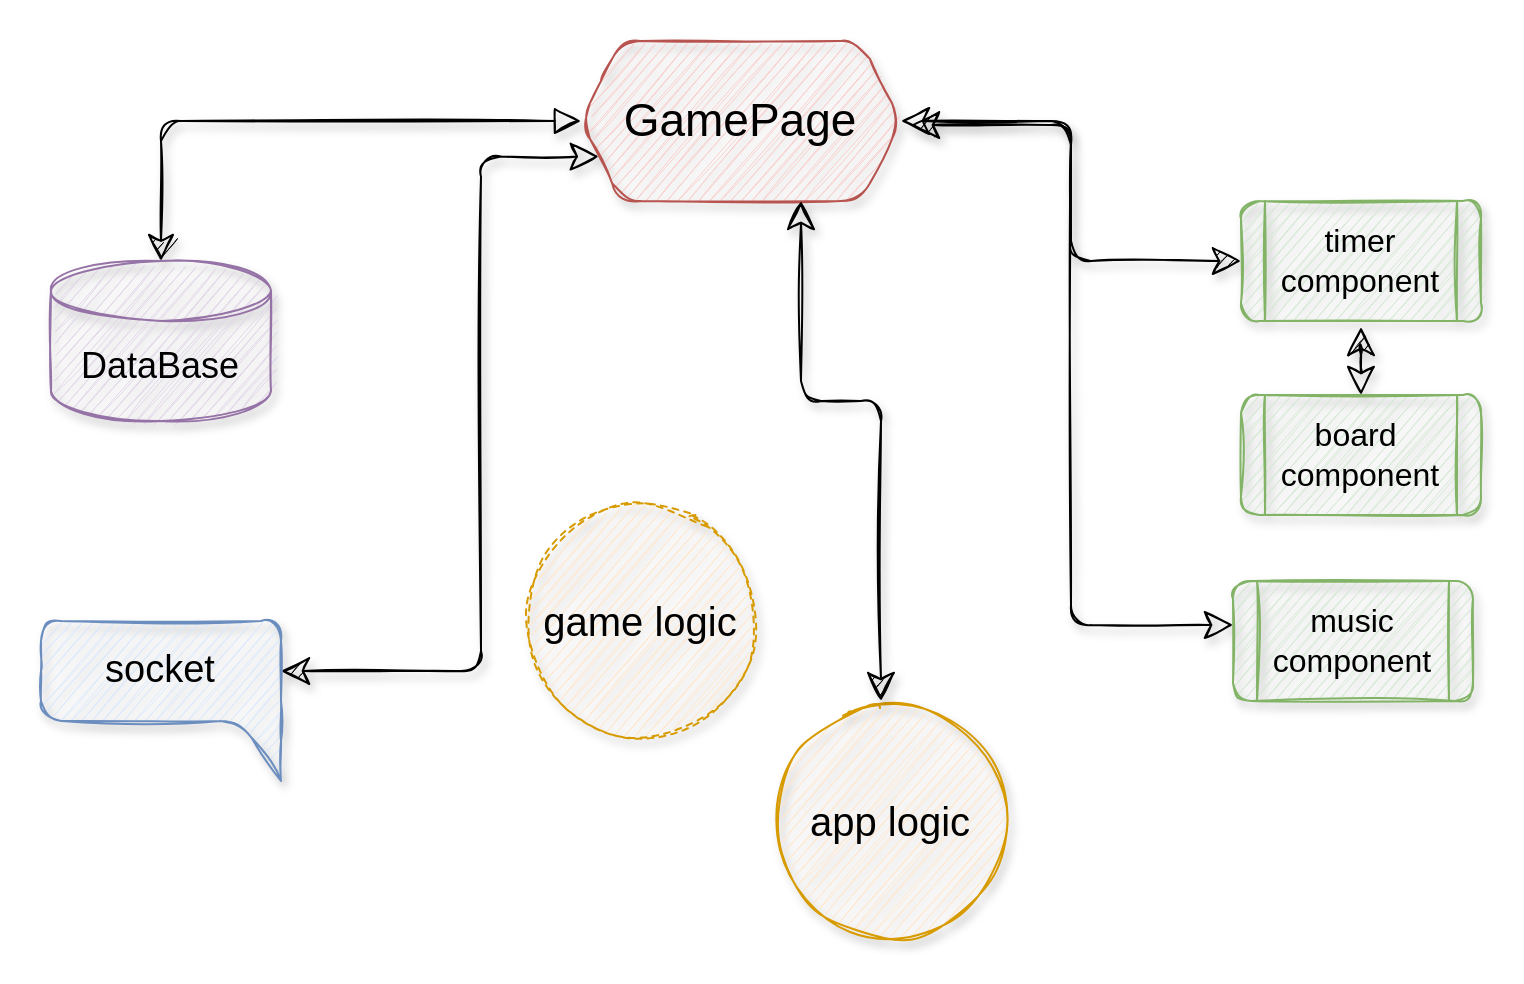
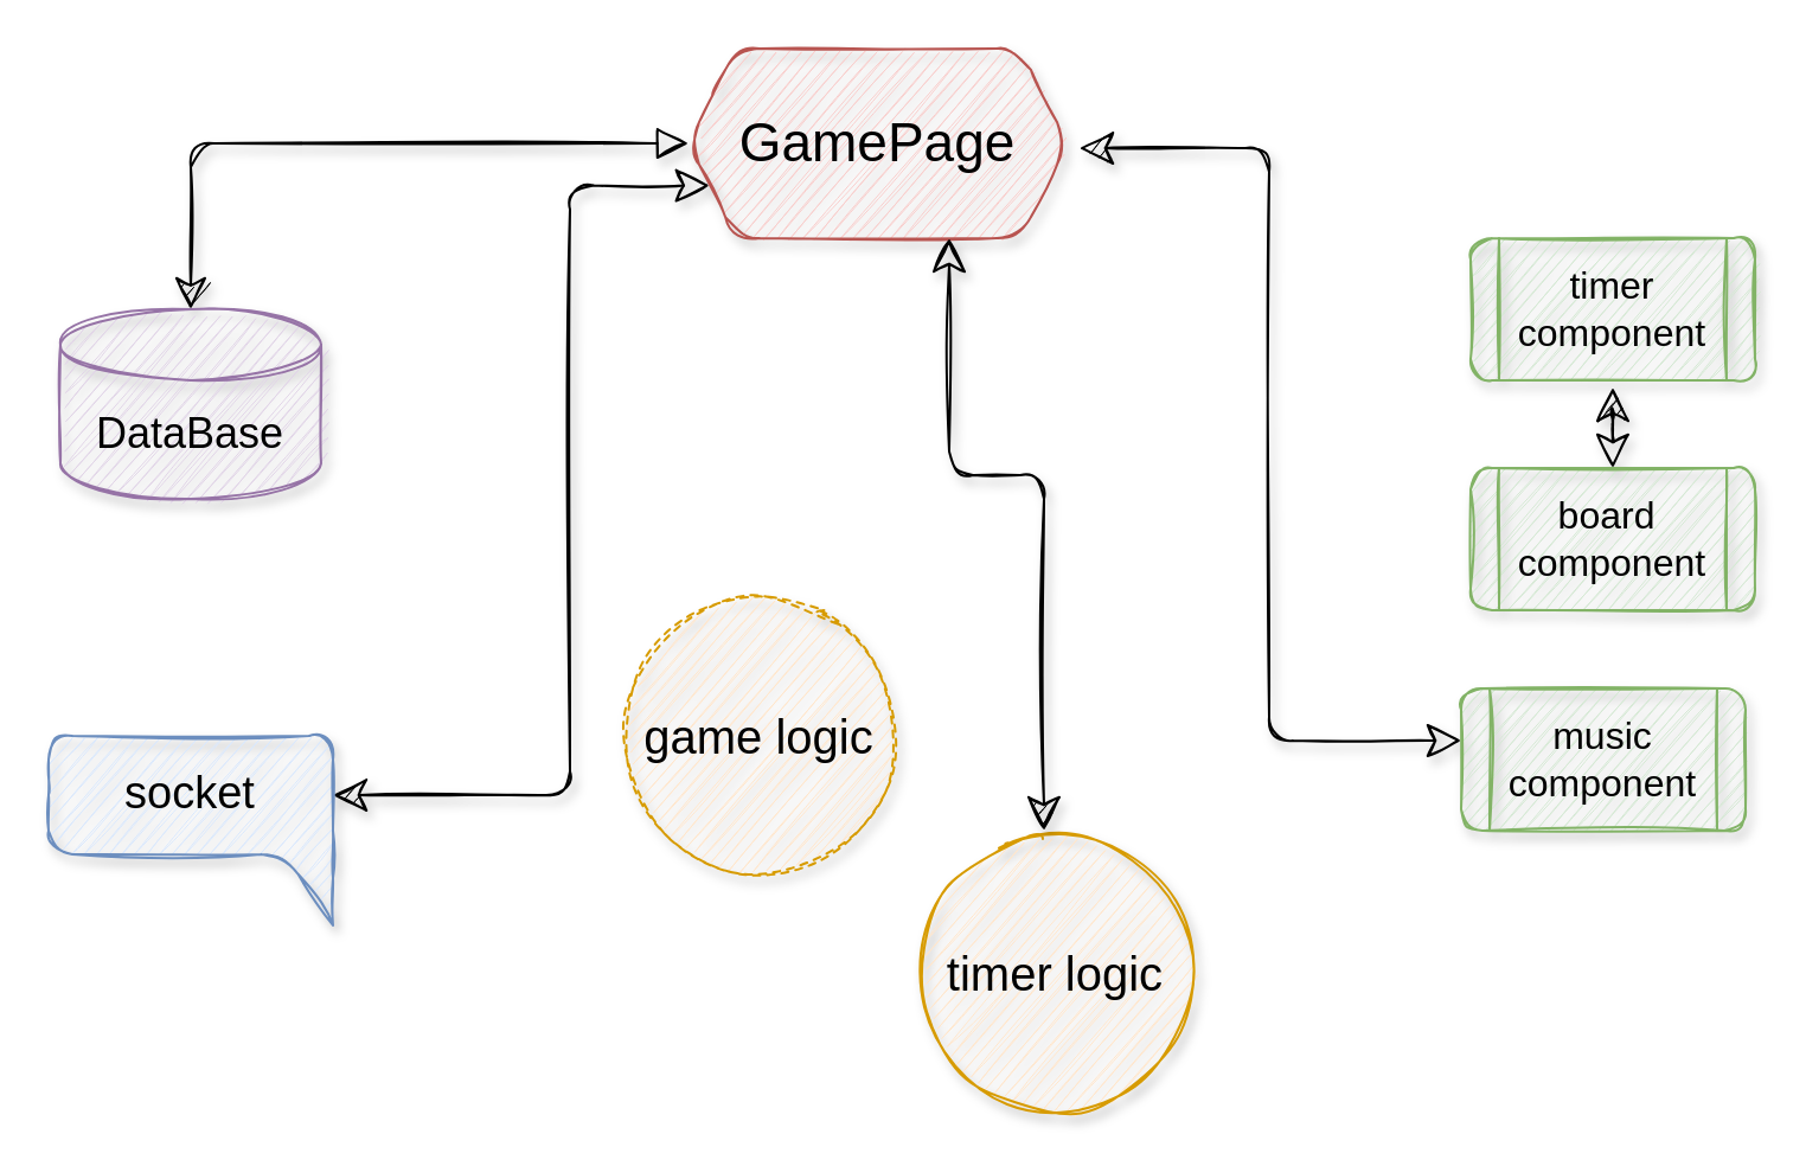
- <mxCell id="4" style="edgeStyle=orthogonalEdgeStyle;orthogonalLoop=1;jettySize=auto;html=1;entryX=0;entryY=0.5;entryDx=0;entryDy=0;shadow=1;startArrow=classic;startFill=0;startSize=12;endSize=12;targetPerimeterSpacing=3;sketch=1;" parent="1" source="5" target="11" edge="1"><mxGeometry relative="1" as="geometry" /></mxCell>
- <mxCell id="14" value="&lt;font style=&quot;font-size: 20px&quot;&gt;app&amp;nbsp;logic&lt;/font&gt;" style="ellipse;whiteSpace=wrap;html=1;aspect=fixed;shadow=1;sketch=1;rounded=1;fillColor=#ffe6cc;strokeColor=#d79b00;" parent="1" vertex="1"><mxGeometry x="385" y="350" width="120" height="120" as="geometry" /></mxCell>
+ <mxCell id="14" value="&lt;font style=&quot;font-size: 20px&quot;&gt;timer&amp;nbsp;logic&lt;/font&gt;" style="ellipse;whiteSpace=wrap;html=1;aspect=fixed;shadow=1;sketch=1;rounded=1;fillColor=#ffe6cc;strokeColor=#d79b00;" parent="1" vertex="1"><mxGeometry x="385" y="350" width="120" height="120" as="geometry" /></mxCell>
